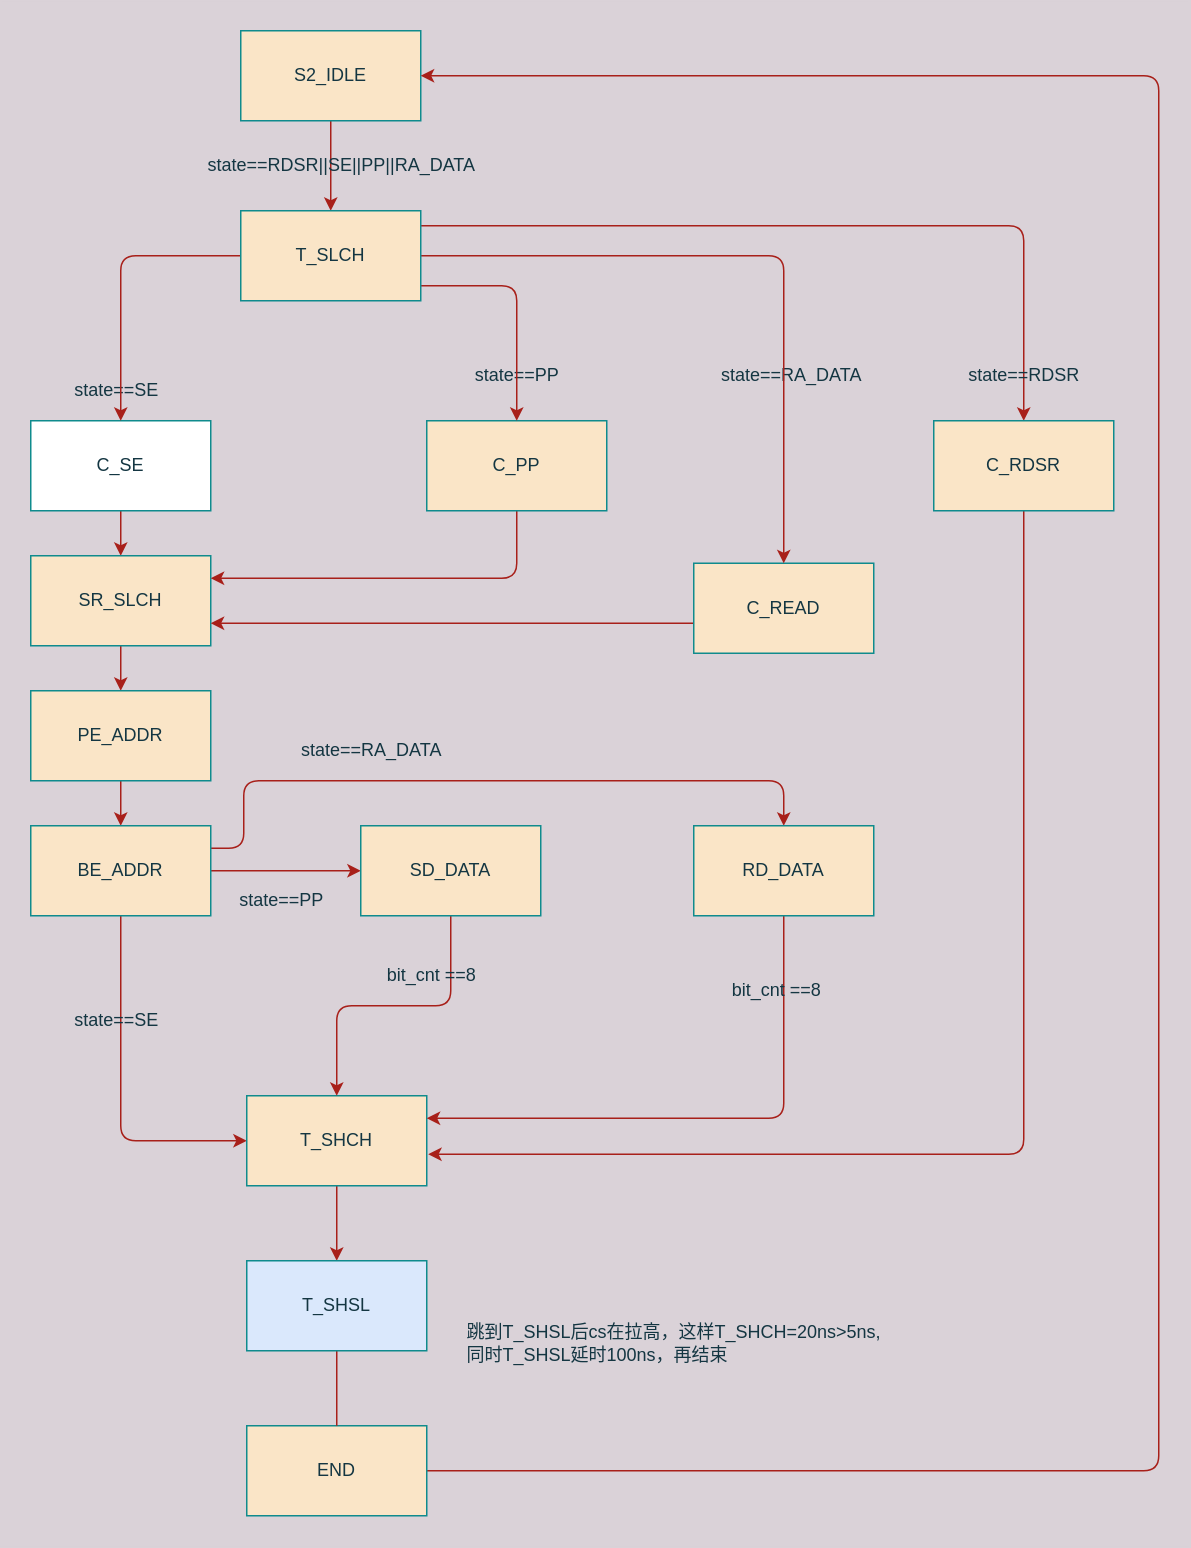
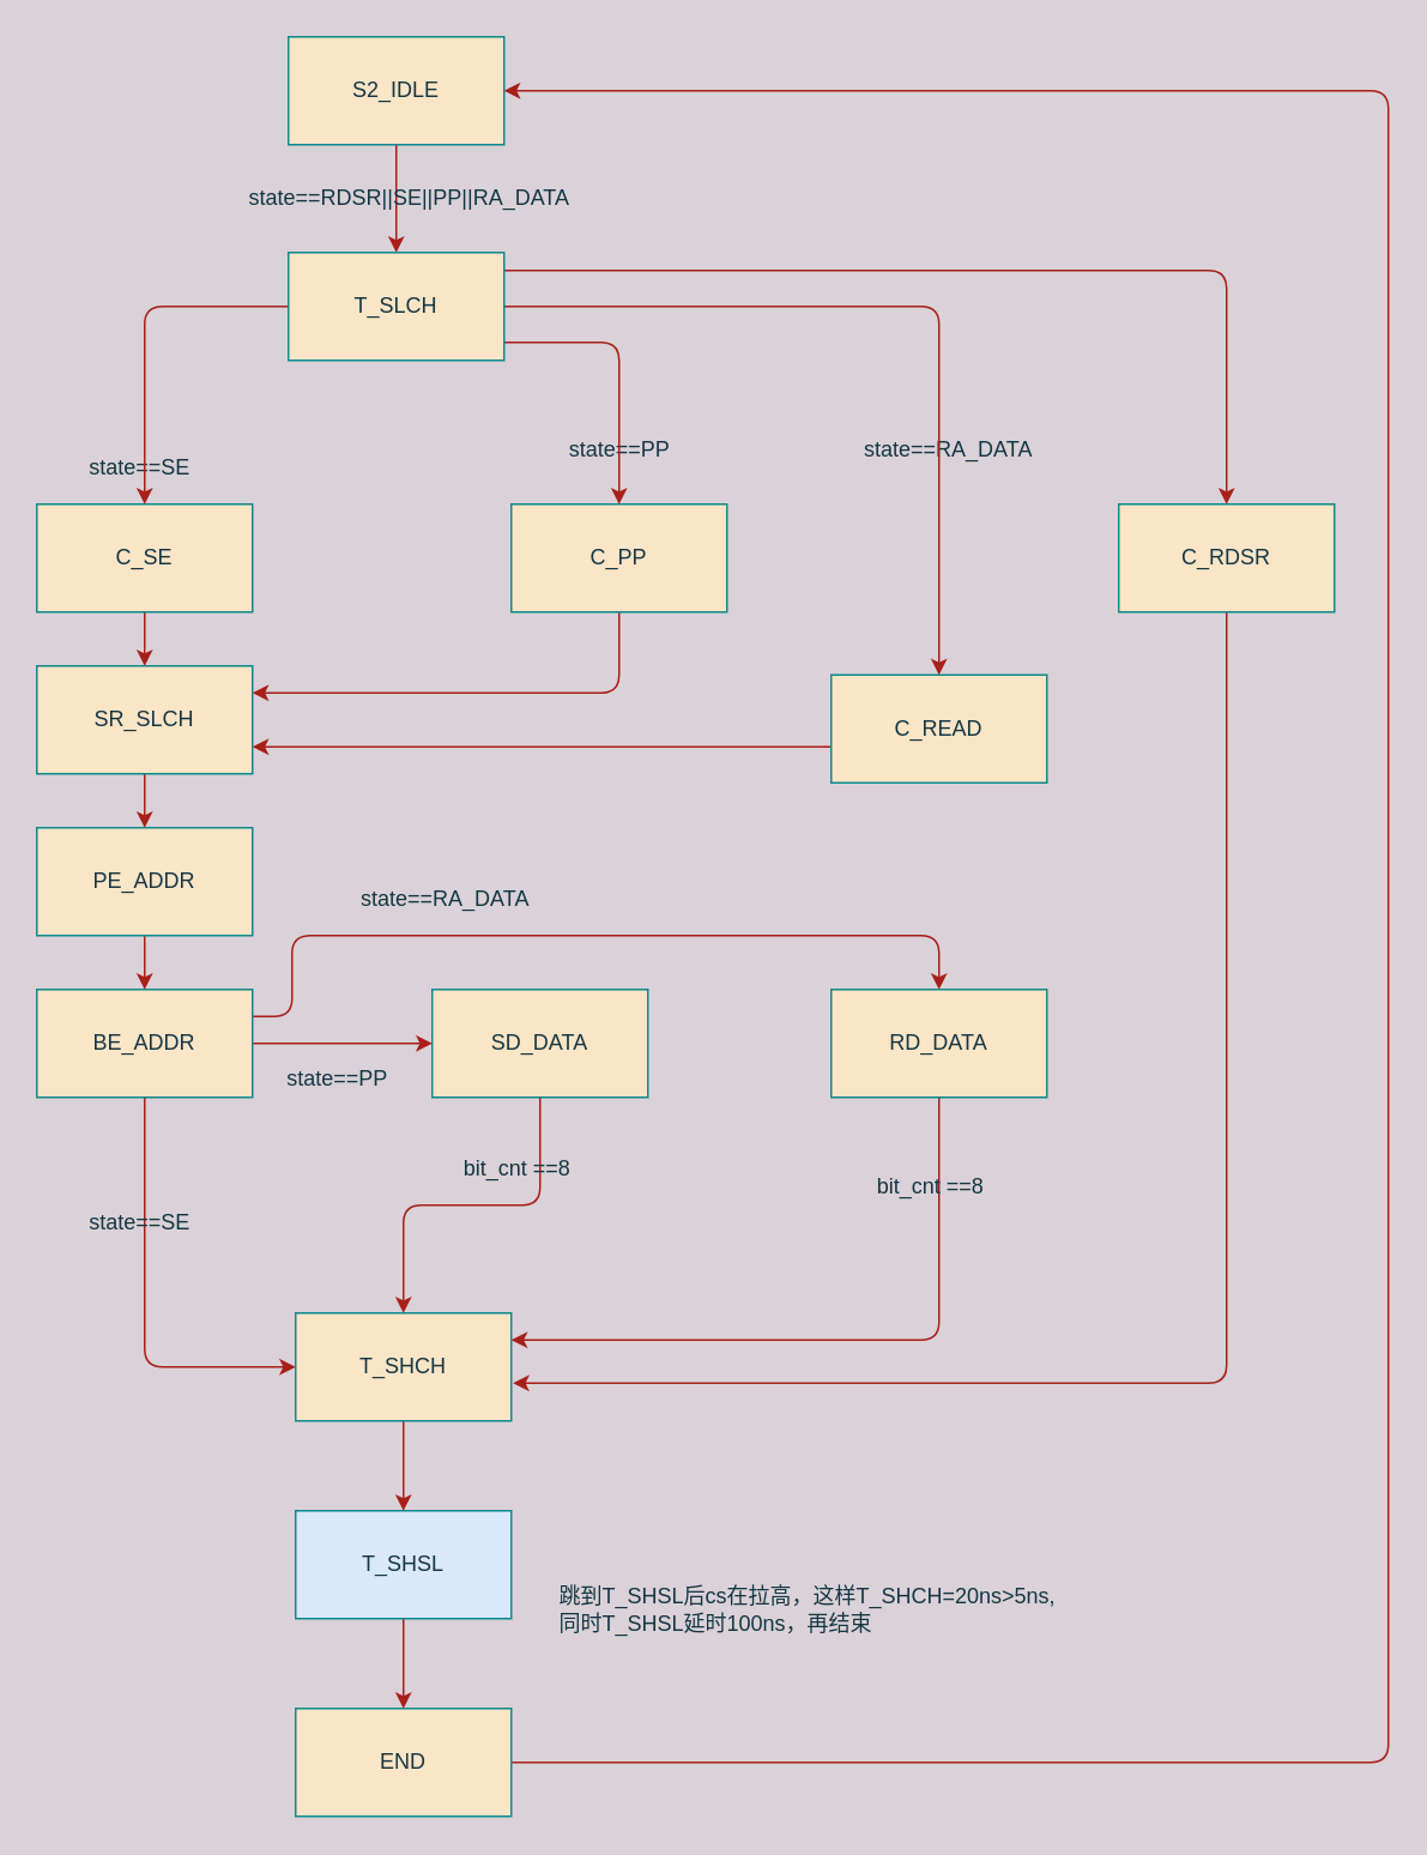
- <mxCell id="38" value="state==RDSR" style="text;html=1;align=center;verticalAlign=middle;resizable=0;points=[];autosize=1;fontColor=#143642;" vertex="1" parent="1"><mxGeometry x="637" y="240" width="90" height="20" as="geometry" /></mxCell>
- <mxCell id="5" value="C_SE" style="whiteSpace=wrap;html=1;rounded=0;sketch=0;strokeColor=#0F8B8D;fillColor=#ffffff;fontColor=#143642;" parent="1" vertex="1"><mxGeometry x="20" y="280" width="120" height="60" as="geometry" /></mxCell>
+ <mxCell id="5" value="C_SE" style="whiteSpace=wrap;html=1;rounded=0;sketch=0;strokeColor=#0F8B8D;fillColor=#FAE5C7;fontColor=#143642;" parent="1" vertex="1"><mxGeometry x="20" y="280" width="120" height="60" as="geometry" /></mxCell>
- <mxCell id="41" style="edgeStyle=orthogonalEdgeStyle;curved=0;rounded=1;sketch=0;orthogonalLoop=1;jettySize=auto;html=1;entryX=0.5;entryY=0;entryDx=0;entryDy=0;strokeColor=#A8201A;fillColor=#FAE5C7;fontColor=#143642;endArrow=none;" edge="1" parent="1" source="42" target="40"><mxGeometry relative="1" as="geometry" /></mxCell>
+ <mxCell id="41" style="edgeStyle=orthogonalEdgeStyle;curved=0;rounded=1;sketch=0;orthogonalLoop=1;jettySize=auto;html=1;entryX=0.5;entryY=0;entryDx=0;entryDy=0;strokeColor=#A8201A;fillColor=#FAE5C7;fontColor=#143642;" edge="1" parent="1" source="42" target="40"><mxGeometry relative="1" as="geometry" /></mxCell>
